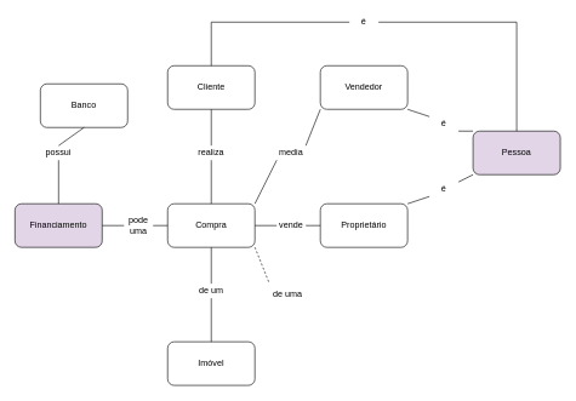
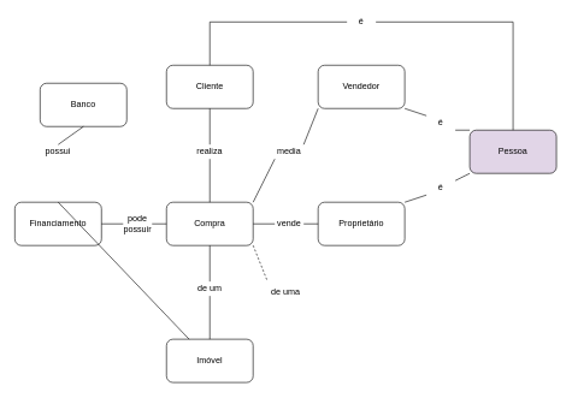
- <mxCell id="22" value="" style="endArrow=none;html=1;exitX=0.5;exitY=0;exitDx=0;exitDy=0;entryX=0.5;entryY=1;entryDx=0;entryDy=0;" edge="1" parent="1" source="3" target="21"><mxGeometry width="50" height="50" relative="1" as="geometry"><mxPoint x="80" y="280" as="sourcePoint" /><mxPoint x="80" y="150" as="targetPoint" /></mxGeometry></mxCell>
+ <mxCell id="22" value="" style="endArrow=none;html=1;exitX=0.5;exitY=0;exitDx=0;exitDy=0;" edge="1" parent="1" source="3" target="5"><mxGeometry width="50" height="50" relative="1" as="geometry"><mxPoint x="80" y="280" as="sourcePoint" /><mxPoint x="80" y="150" as="targetPoint" /></mxGeometry></mxCell>
- <mxCell id="3" value="Financiamento" style="rounded=1;whiteSpace=wrap;html=1;fillColor=#e1d5e7;" vertex="1" parent="1"><mxGeometry x="20" y="280" width="120" height="60" as="geometry" /></mxCell>
+ <mxCell id="3" value="Financiamento" style="rounded=1;whiteSpace=wrap;html=1;" vertex="1" parent="1"><mxGeometry x="20" y="280" width="120" height="60" as="geometry" /></mxCell>
- <mxCell id="23" value="pode uma" style="text;html=1;strokeColor=none;fillColor=none;align=center;verticalAlign=middle;whiteSpace=wrap;rounded=0;" vertex="1" parent="1"><mxGeometry x="170" y="300" width="40" height="20" as="geometry" /></mxCell>
+ <mxCell id="23" value="pode possuir" style="text;html=1;strokeColor=none;fillColor=none;align=center;verticalAlign=middle;whiteSpace=wrap;rounded=0;" vertex="1" parent="1"><mxGeometry x="170" y="300" width="40" height="20" as="geometry" /></mxCell>
